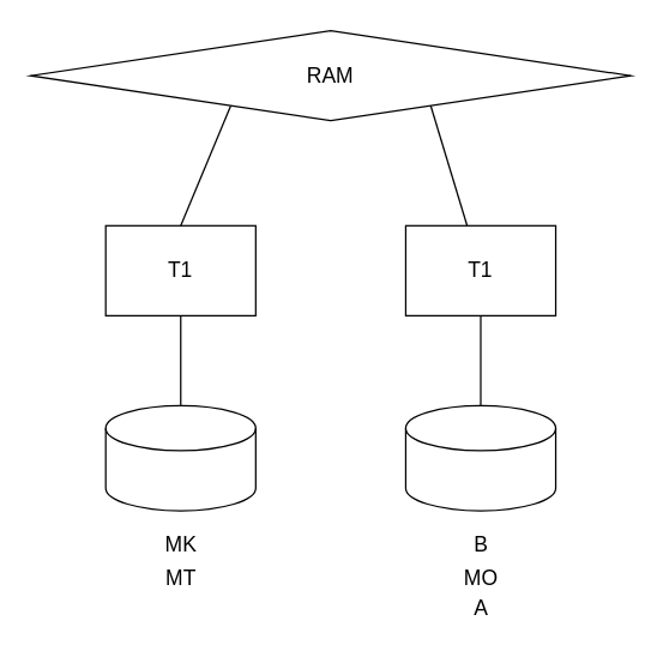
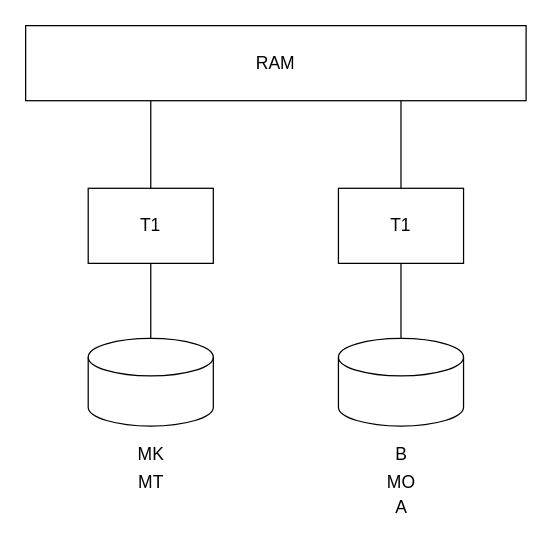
- <mxCell id="2" value="RAM" style="rhombus;whiteSpace=wrap;html=1;fillColor=none;fontSize=14;" parent="1" vertex="1"><mxGeometry x="20" y="20" width="400" height="60" as="geometry" /></mxCell>
+ <mxCell id="2" value="RAM" style="rounded=0;whiteSpace=wrap;html=1;fillColor=none;fontSize=14;" parent="1" vertex="1"><mxGeometry x="20" y="20" width="400" height="60" as="geometry" /></mxCell>
